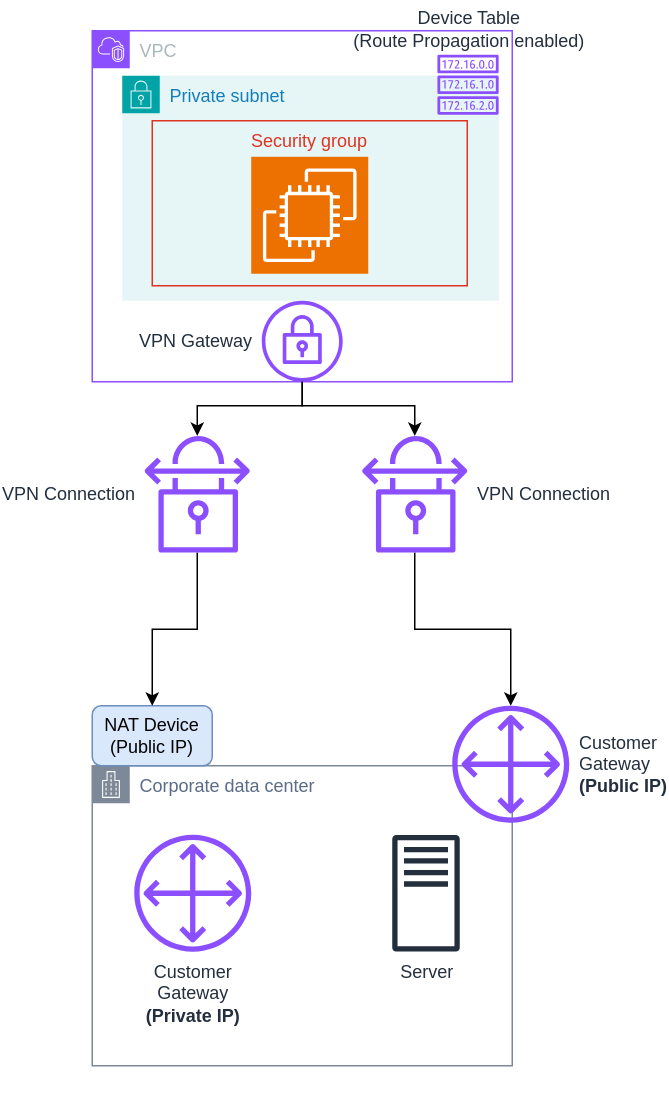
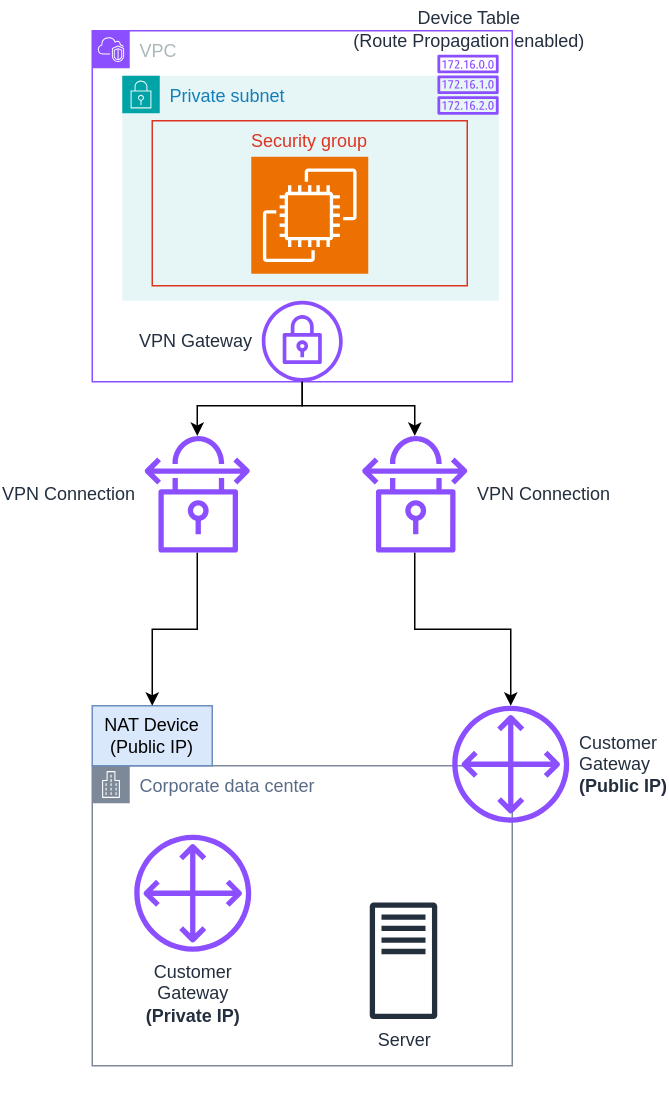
- <mxCell id="12" value="NAT Device&lt;div&gt;(Public IP)&lt;/div&gt;" style="whiteSpace=wrap;html=1;fillColor=#dae8fc;strokeColor=#6c8ebf;rounded=1;" vertex="1" parent="1"><mxGeometry x="20" y="470" width="80" height="40" as="geometry" /></mxCell>
+ <mxCell id="12" value="NAT Device&lt;div&gt;(Public IP)&lt;/div&gt;" style="whiteSpace=wrap;html=1;fillColor=#dae8fc;strokeColor=#6c8ebf;" vertex="1" parent="1"><mxGeometry x="20" y="470" width="80" height="40" as="geometry" /></mxCell>
- <mxCell id="10" value="Server" style="sketch=0;outlineConnect=0;fontColor=#232F3E;gradientColor=none;fillColor=#232F3D;strokeColor=none;dashed=0;verticalLabelPosition=bottom;verticalAlign=top;align=center;html=1;fontSize=12;fontStyle=0;aspect=fixed;pointerEvents=1;shape=mxgraph.aws4.traditional_server;" vertex="1" parent="8"><mxGeometry x="200" y="46" width="45" height="78" as="geometry" /></mxCell>
+ <mxCell id="10" value="Server" style="sketch=0;outlineConnect=0;fontColor=#232F3E;gradientColor=none;fillColor=#232F3D;strokeColor=none;dashed=0;verticalLabelPosition=bottom;verticalAlign=top;align=center;html=1;fontSize=12;fontStyle=0;aspect=fixed;pointerEvents=1;shape=mxgraph.aws4.traditional_server;" vertex="1" parent="8"><mxGeometry x="185" y="91" width="45" height="78" as="geometry" /></mxCell>
